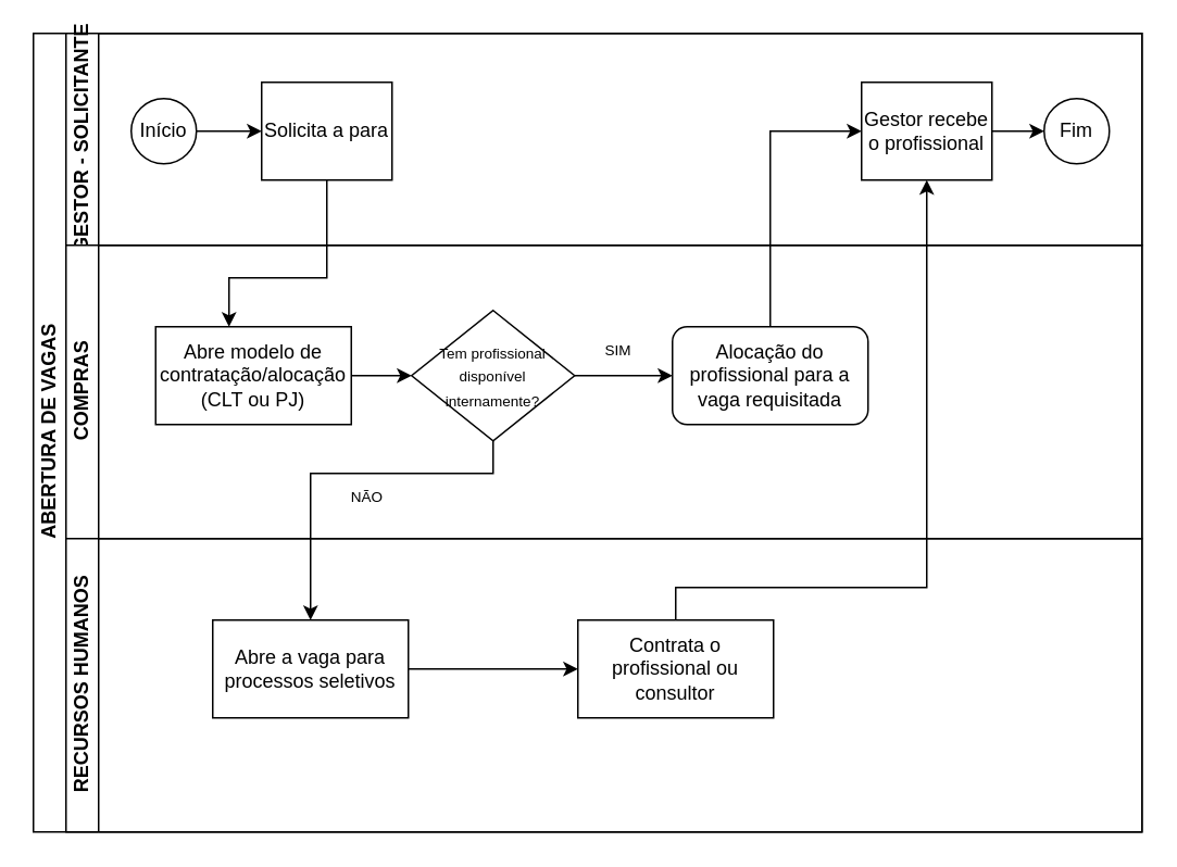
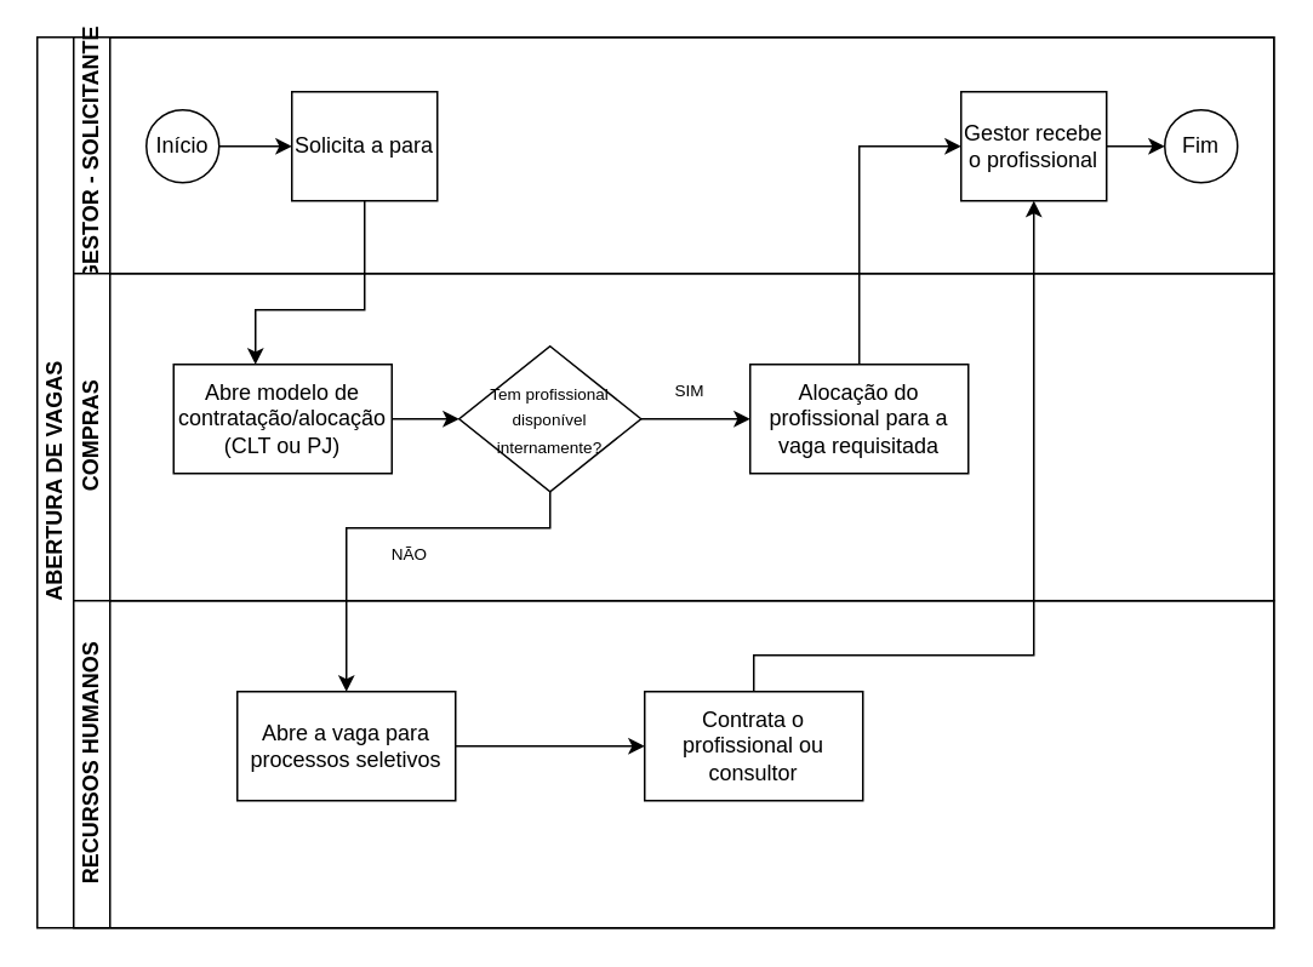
- <mxCell id="13" value="Alocação do profissional para a vaga requisitada" style="whiteSpace=wrap;html=1;rounded=1;" vertex="1" parent="10"><mxGeometry x="372" y="50" width="120" height="60" as="geometry" /></mxCell>
+ <mxCell id="13" value="Alocação do profissional para a vaga requisitada" style="whiteSpace=wrap;html=1;" vertex="1" parent="10"><mxGeometry x="372" y="50" width="120" height="60" as="geometry" /></mxCell>
